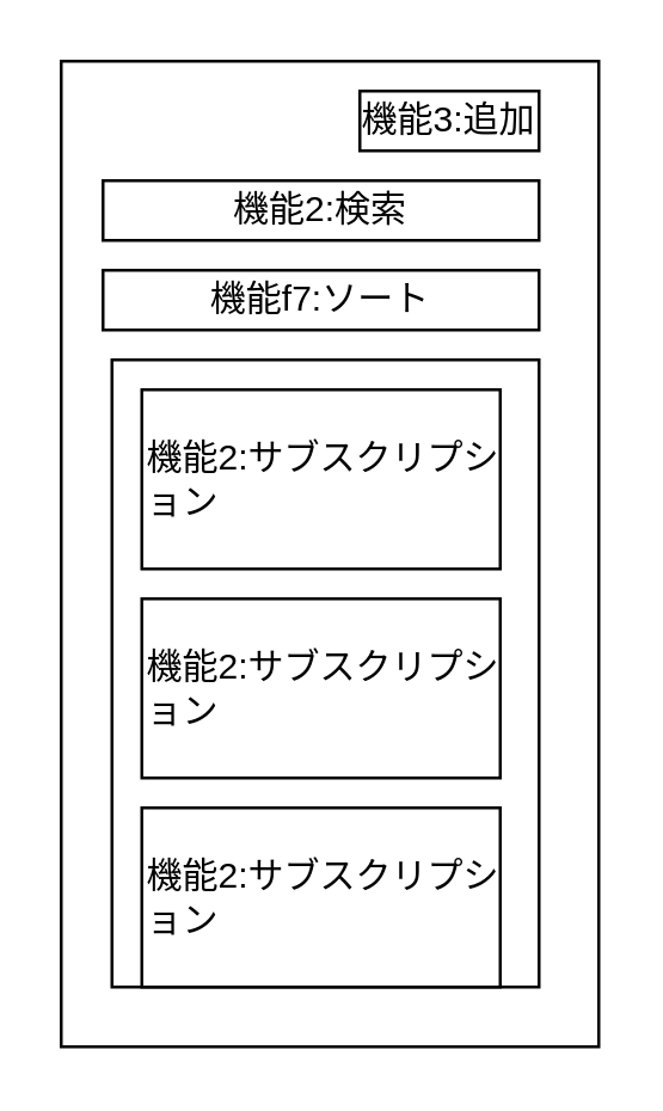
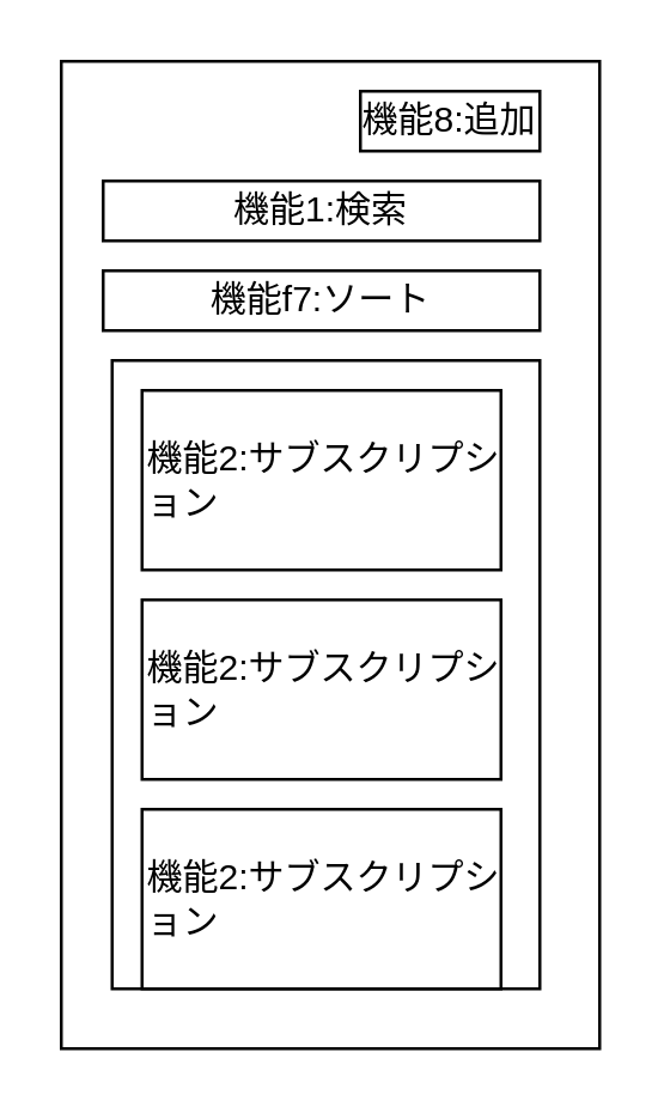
- <mxCell id="9" value="機能3:追加" style="rounded=0;whiteSpace=wrap;html=1;" vertex="1" parent="1"><mxGeometry x="120" y="30" width="60" height="20" as="geometry" /></mxCell>
+ <mxCell id="9" value="機能8:追加" style="rounded=0;whiteSpace=wrap;html=1;" vertex="1" parent="1"><mxGeometry x="120" y="30" width="60" height="20" as="geometry" /></mxCell>
- <mxCell id="3" value="機能2:検索" style="rounded=0;whiteSpace=wrap;html=1;" vertex="1" parent="1"><mxGeometry x="34" y="60" width="146" height="20" as="geometry" /></mxCell>
+ <mxCell id="3" value="機能1:検索" style="rounded=0;whiteSpace=wrap;html=1;" vertex="1" parent="1"><mxGeometry x="34" y="60" width="146" height="20" as="geometry" /></mxCell>
